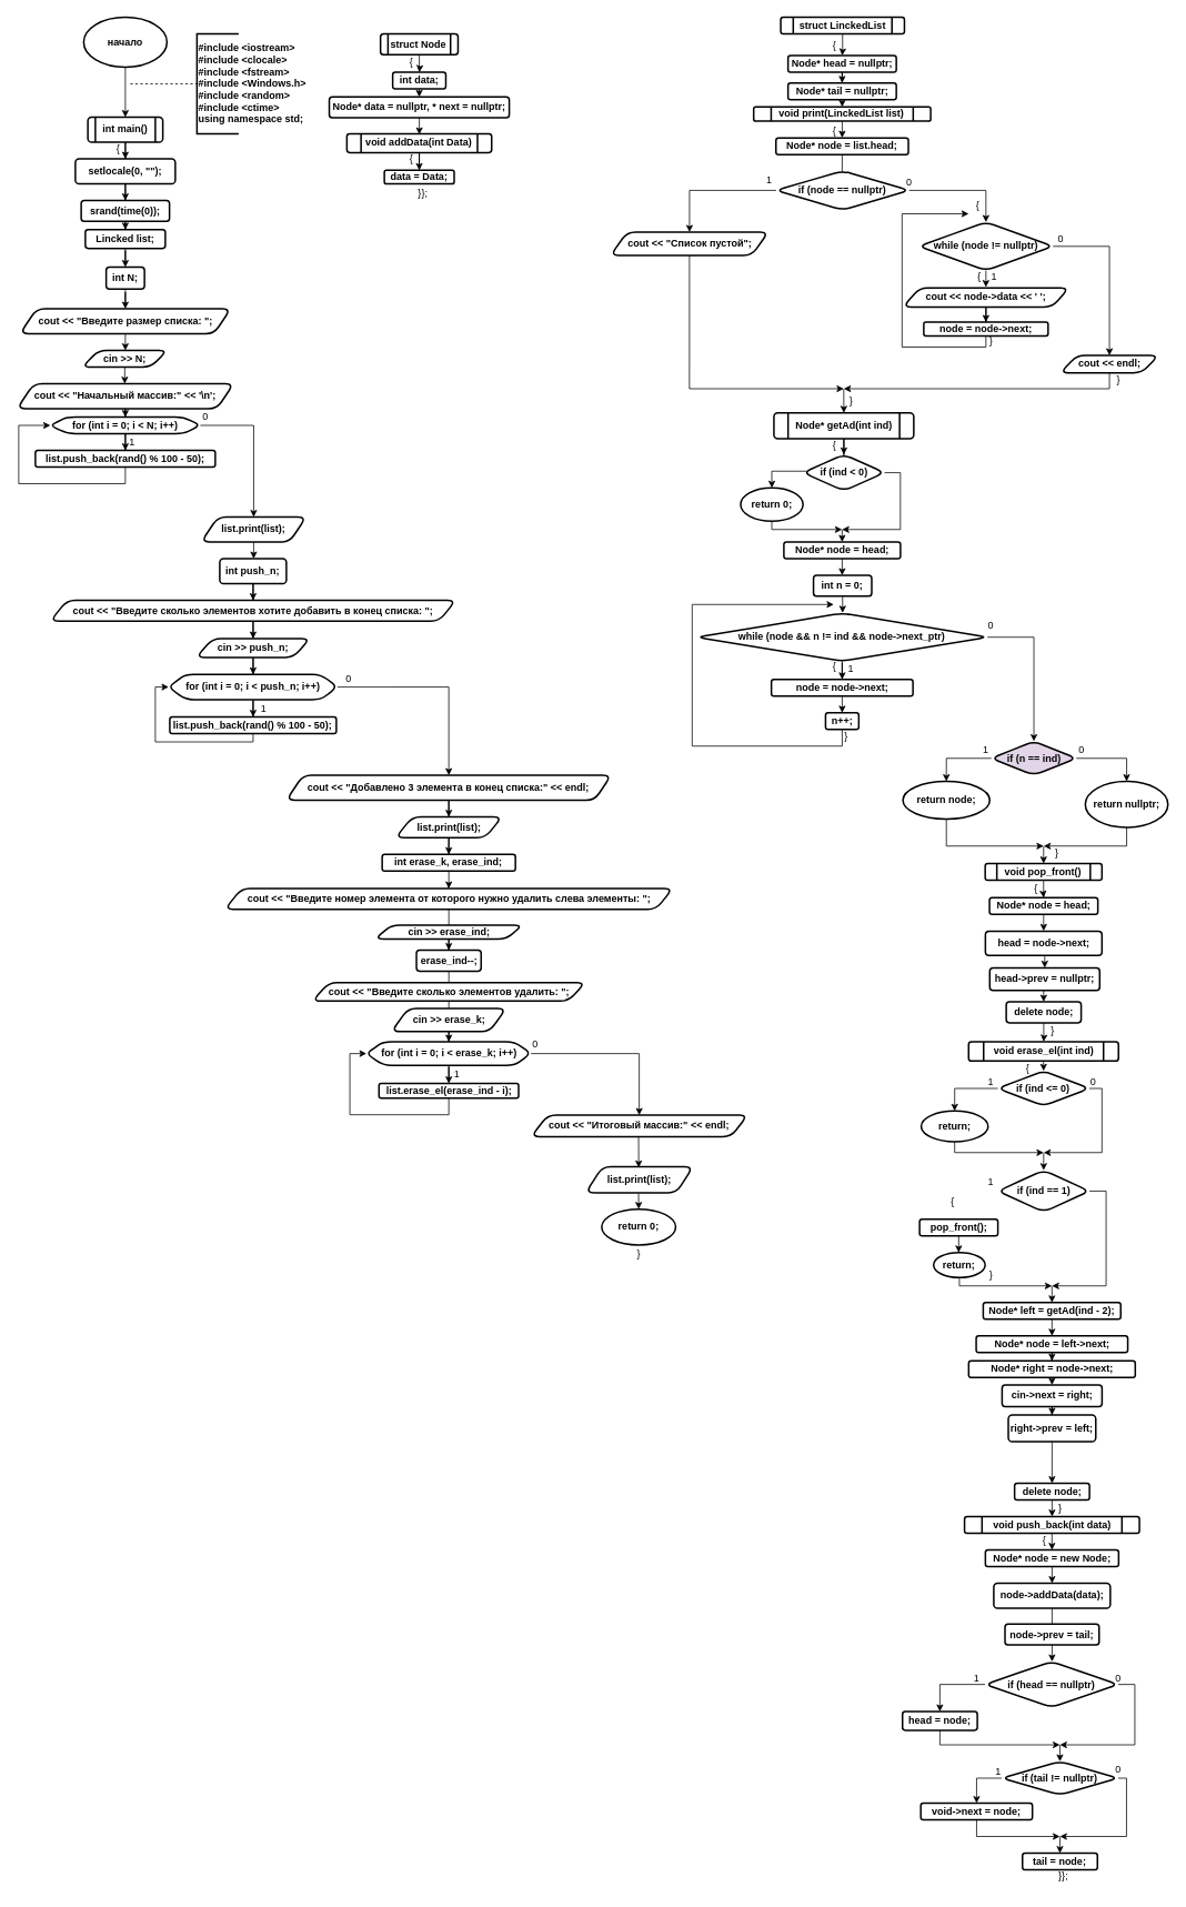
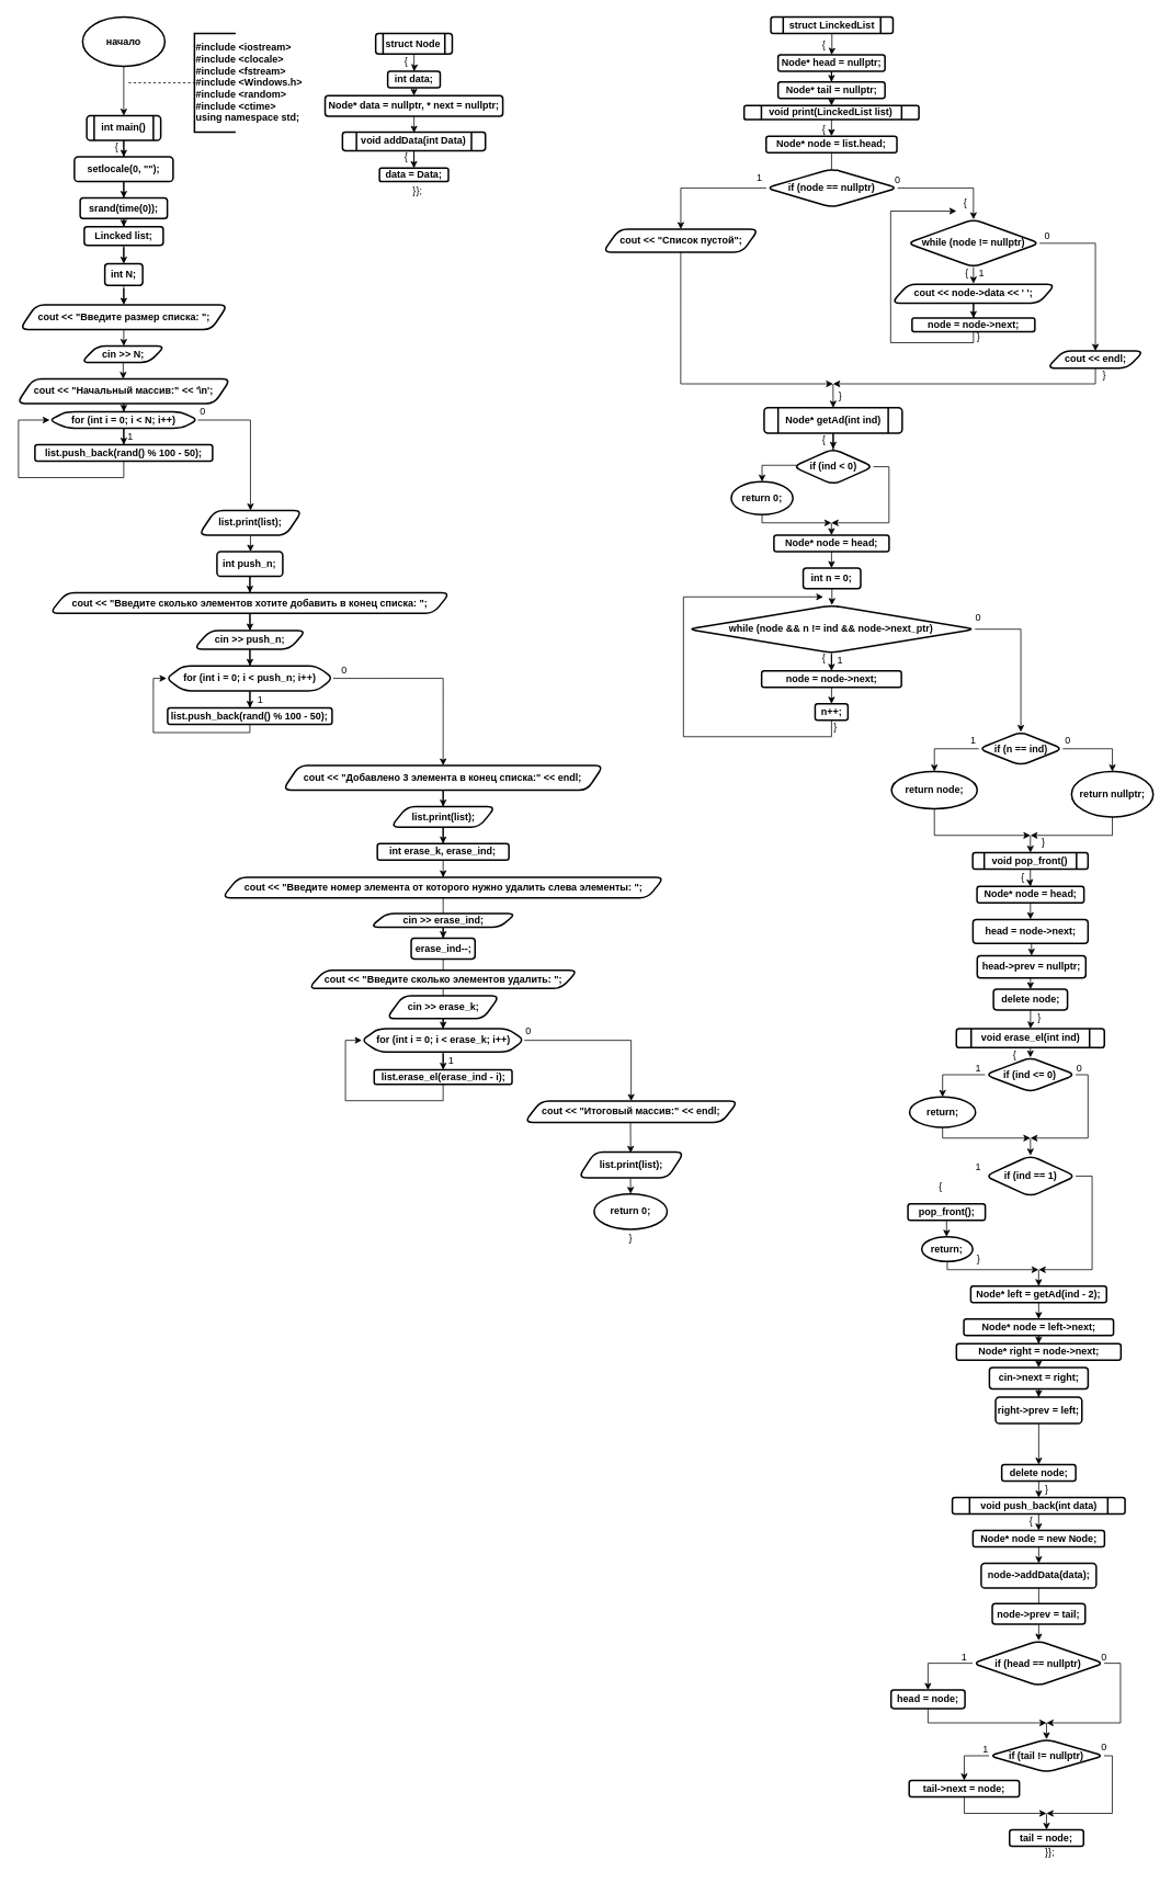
- <mxCell id="148" value="if (n == ind)" style="rhombus;whiteSpace=wrap;html=1;rounded=1;strokeWidth=2;fontStyle=1;fillColor=#e1d5e7;" vertex="1" parent="1"><mxGeometry x="1189.59" y="889.25" width="102.5" height="40.75" as="geometry" /></mxCell>
+ <mxCell id="148" value="if (n == ind)" style="rhombus;whiteSpace=wrap;html=1;rounded=1;strokeWidth=2;fontStyle=1;" vertex="1" parent="1"><mxGeometry x="1189.59" y="889.25" width="102.5" height="40.75" as="geometry" /></mxCell>
- <mxCell id="216" value="void-&amp;gt;next = node;" style="whiteSpace=wrap;html=1;rounded=1;strokeWidth=2;fontStyle=1;" vertex="1" parent="1"><mxGeometry x="1105.08" y="2164" width="134" height="20" as="geometry" /></mxCell>
+ <mxCell id="216" value="tail-&amp;gt;next = node;" style="whiteSpace=wrap;html=1;rounded=1;strokeWidth=2;fontStyle=1;" vertex="1" parent="1"><mxGeometry x="1105.08" y="2164" width="134" height="20" as="geometry" /></mxCell>
